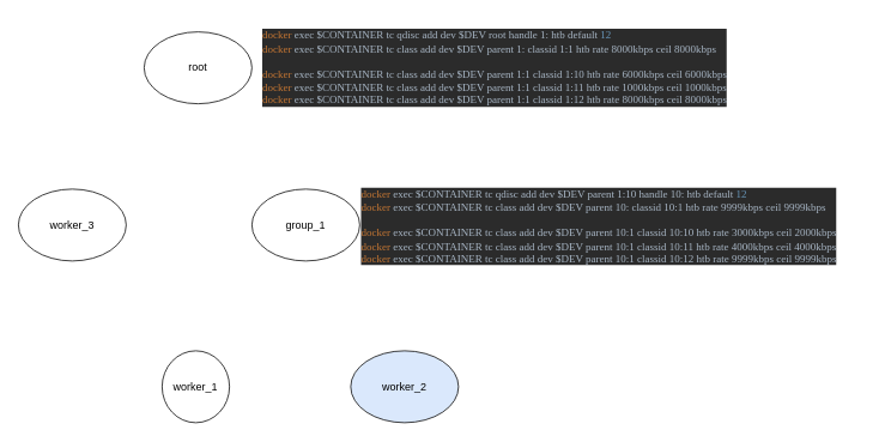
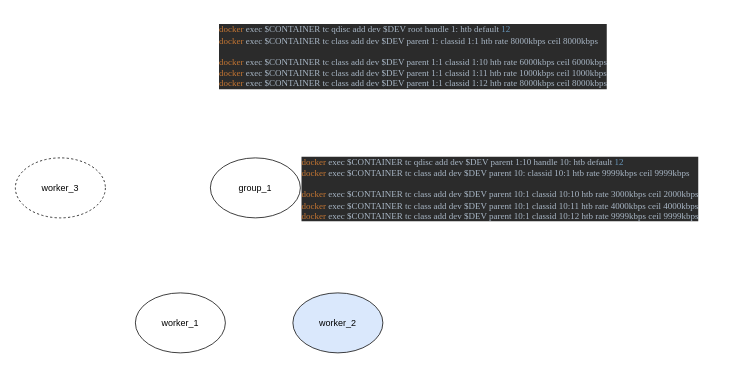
- <mxCell id="2" value="root" style="ellipse;whiteSpace=wrap;html=1;" vertex="1" parent="1"><mxGeometry x="160" y="35" width="120" height="80" as="geometry" /></mxCell>
- <mxCell id="4" value="worker_3" style="ellipse;whiteSpace=wrap;html=1;" vertex="1" parent="1"><mxGeometry x="20" y="210" width="120" height="80" as="geometry" /></mxCell>
+ <mxCell id="4" value="worker_3" style="ellipse;whiteSpace=wrap;html=1;dashed=1;" vertex="1" parent="1"><mxGeometry x="20" y="210" width="120" height="80" as="geometry" /></mxCell>
- <mxCell id="5" value="worker_1" style="ellipse;whiteSpace=wrap;html=1;" vertex="1" parent="1"><mxGeometry x="180" y="390" width="75" height="80" as="geometry" /></mxCell>
+ <mxCell id="5" value="worker_1" style="ellipse;whiteSpace=wrap;html=1;" vertex="1" parent="1"><mxGeometry x="180" y="390" width="120" height="80" as="geometry" /></mxCell>
